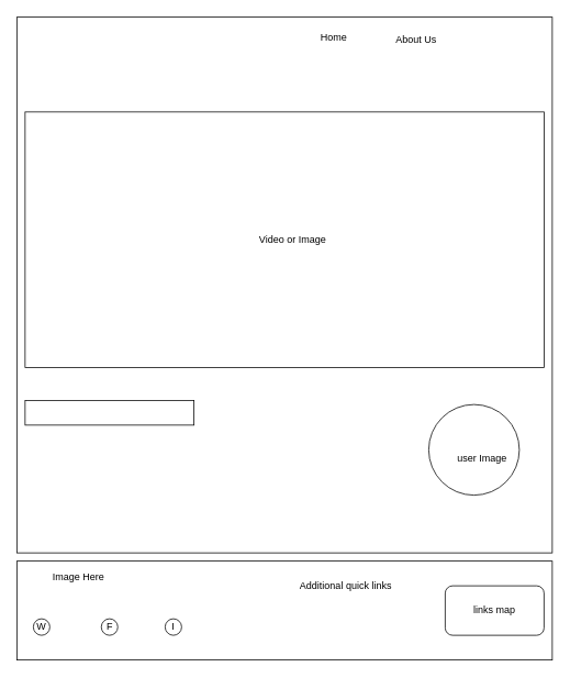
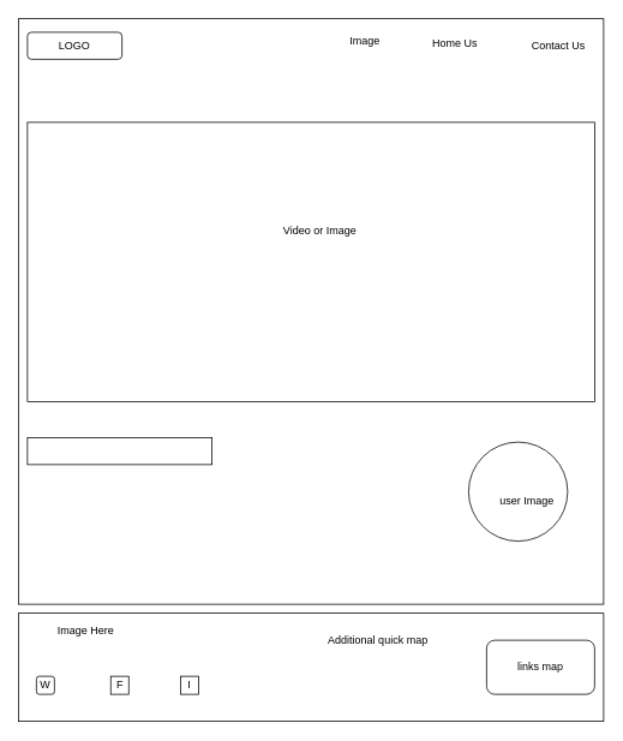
- <mxCell id="4" value="Home" style="text;html=1;strokeColor=none;fillColor=none;align=center;verticalAlign=middle;whiteSpace=wrap;rounded=0;" vertex="1" parent="1"><mxGeometry x="360" y="30" width="90" height="30" as="geometry" /></mxCell>
+ <mxCell id="4" value="Image" style="text;html=1;strokeColor=none;fillColor=none;align=center;verticalAlign=middle;whiteSpace=wrap;rounded=0;" vertex="1" parent="1"><mxGeometry x="360" y="30" width="90" height="30" as="geometry" /></mxCell>
- <mxCell id="5" value="About Us" style="text;html=1;strokeColor=none;fillColor=none;align=center;verticalAlign=middle;whiteSpace=wrap;rounded=0;" vertex="1" parent="1"><mxGeometry x="470" y="32.5" width="70" height="30" as="geometry" /></mxCell>
+ <mxCell id="5" value="Home Us" style="text;html=1;strokeColor=none;fillColor=none;align=center;verticalAlign=middle;whiteSpace=wrap;rounded=0;" vertex="1" parent="1"><mxGeometry x="470" y="32.5" width="70" height="30" as="geometry" /></mxCell>
+ <mxCell id="3" value="LOGO" style="rounded=1;whiteSpace=wrap;html=1;" vertex="1" parent="1"><mxGeometry x="30" y="35" width="105" height="30" as="geometry" /></mxCell>
+ <mxCell id="6" value="Contact Us" style="text;html=1;strokeColor=none;fillColor=none;align=center;verticalAlign=middle;whiteSpace=wrap;rounded=0;" vertex="1" parent="1"><mxGeometry x="580" y="32.5" width="80" height="35" as="geometry" /></mxCell>
- <mxCell id="19" value="Video or Image" style="text;html=1;strokeColor=none;fillColor=none;align=center;verticalAlign=middle;whiteSpace=wrap;rounded=0;" vertex="1" parent="1"><mxGeometry x="300" y="280" width="110" height="20" as="geometry" /></mxCell>
+ <mxCell id="19" value="Video or Image" style="text;html=1;strokeColor=none;fillColor=none;align=center;verticalAlign=middle;whiteSpace=wrap;rounded=0;" vertex="1" parent="1"><mxGeometry x="300" y="245" width="110" height="20" as="geometry" /></mxCell>
- <mxCell id="15" value="Additional quick links" style="text;html=1;strokeColor=none;fillColor=none;align=center;verticalAlign=middle;whiteSpace=wrap;rounded=0;" vertex="1" parent="1"><mxGeometry x="357.5" y="700" width="122.5" height="20" as="geometry" /></mxCell>
+ <mxCell id="15" value="Additional quick map" style="text;html=1;strokeColor=none;fillColor=none;align=center;verticalAlign=middle;whiteSpace=wrap;rounded=0;" vertex="1" parent="1"><mxGeometry x="357.5" y="700" width="122.5" height="20" as="geometry" /></mxCell>
- <mxCell id="10" value="W" style="ellipse;whiteSpace=wrap;html=1;aspect=fixed;" vertex="1" parent="1"><mxGeometry x="40" y="750" width="20" height="20" as="geometry" /></mxCell>
+ <mxCell id="10" value="W" style="whiteSpace=wrap;html=1;aspect=fixed;rounded=1;" vertex="1" parent="1"><mxGeometry x="40" y="750" width="20" height="20" as="geometry" /></mxCell>
- <mxCell id="11" value="F" style="ellipse;whiteSpace=wrap;html=1;aspect=fixed;" vertex="1" parent="1"><mxGeometry x="122.5" y="750" width="20" height="20" as="geometry" /></mxCell>
+ <mxCell id="11" value="F" style="whiteSpace=wrap;html=1;aspect=fixed;rounded=0;" vertex="1" parent="1"><mxGeometry x="122.5" y="750" width="20" height="20" as="geometry" /></mxCell>
- <mxCell id="13" value="I" style="ellipse;whiteSpace=wrap;html=1;aspect=fixed;" vertex="1" parent="1"><mxGeometry x="200" y="750" width="20" height="20" as="geometry" /></mxCell>
+ <mxCell id="13" value="I" style="whiteSpace=wrap;html=1;aspect=fixed;rounded=0;" vertex="1" parent="1"><mxGeometry x="200" y="750" width="20" height="20" as="geometry" /></mxCell>
